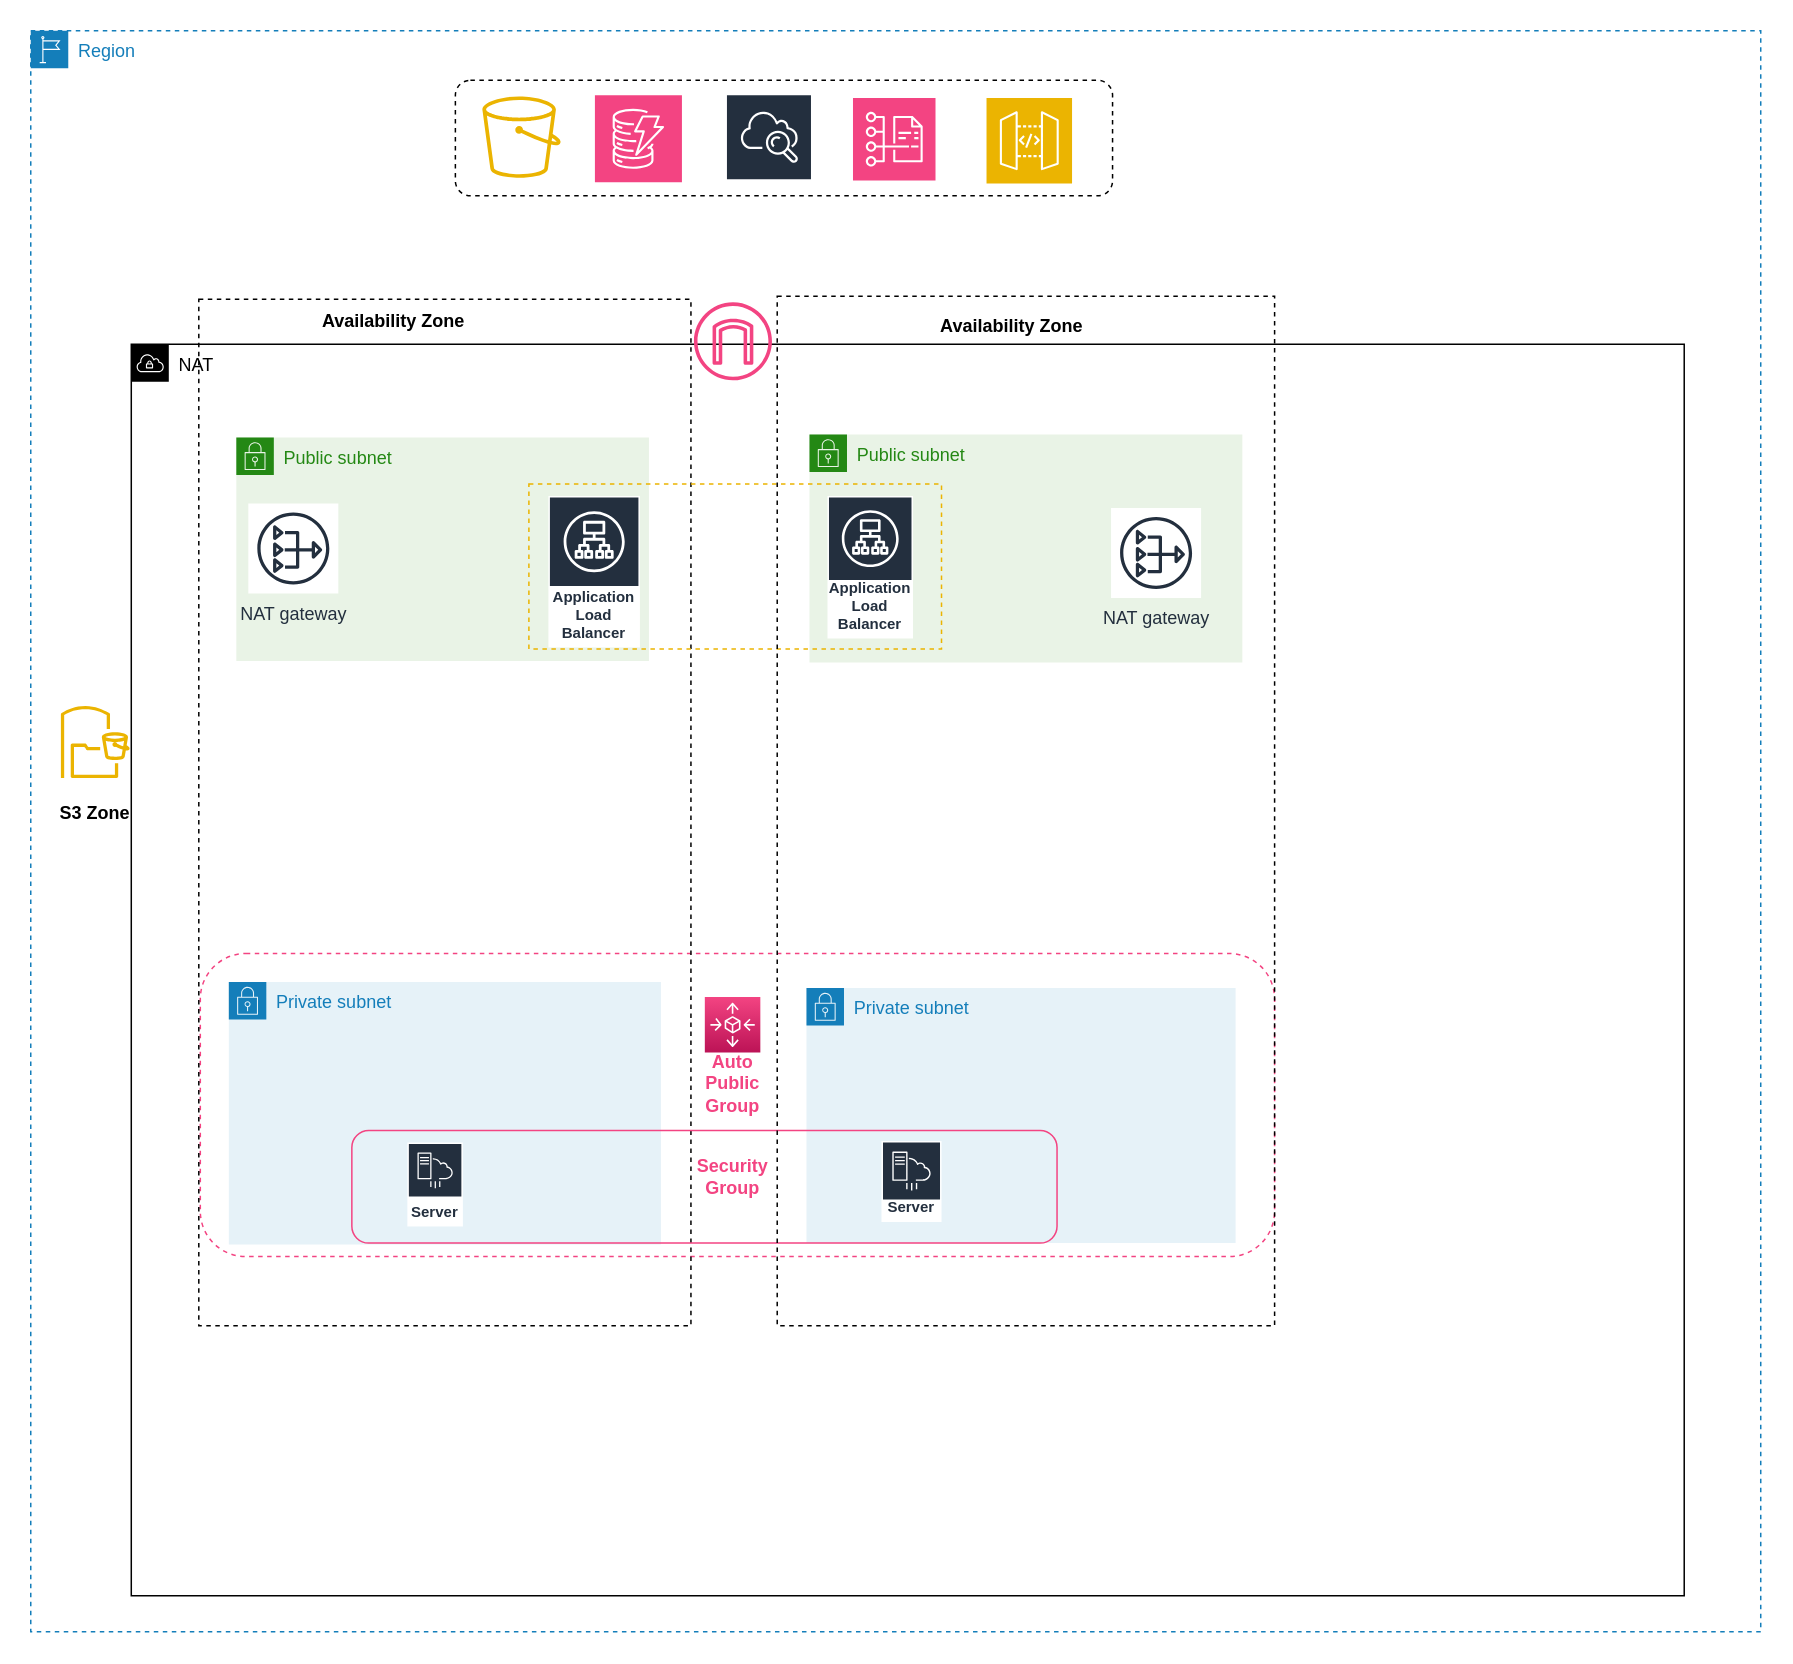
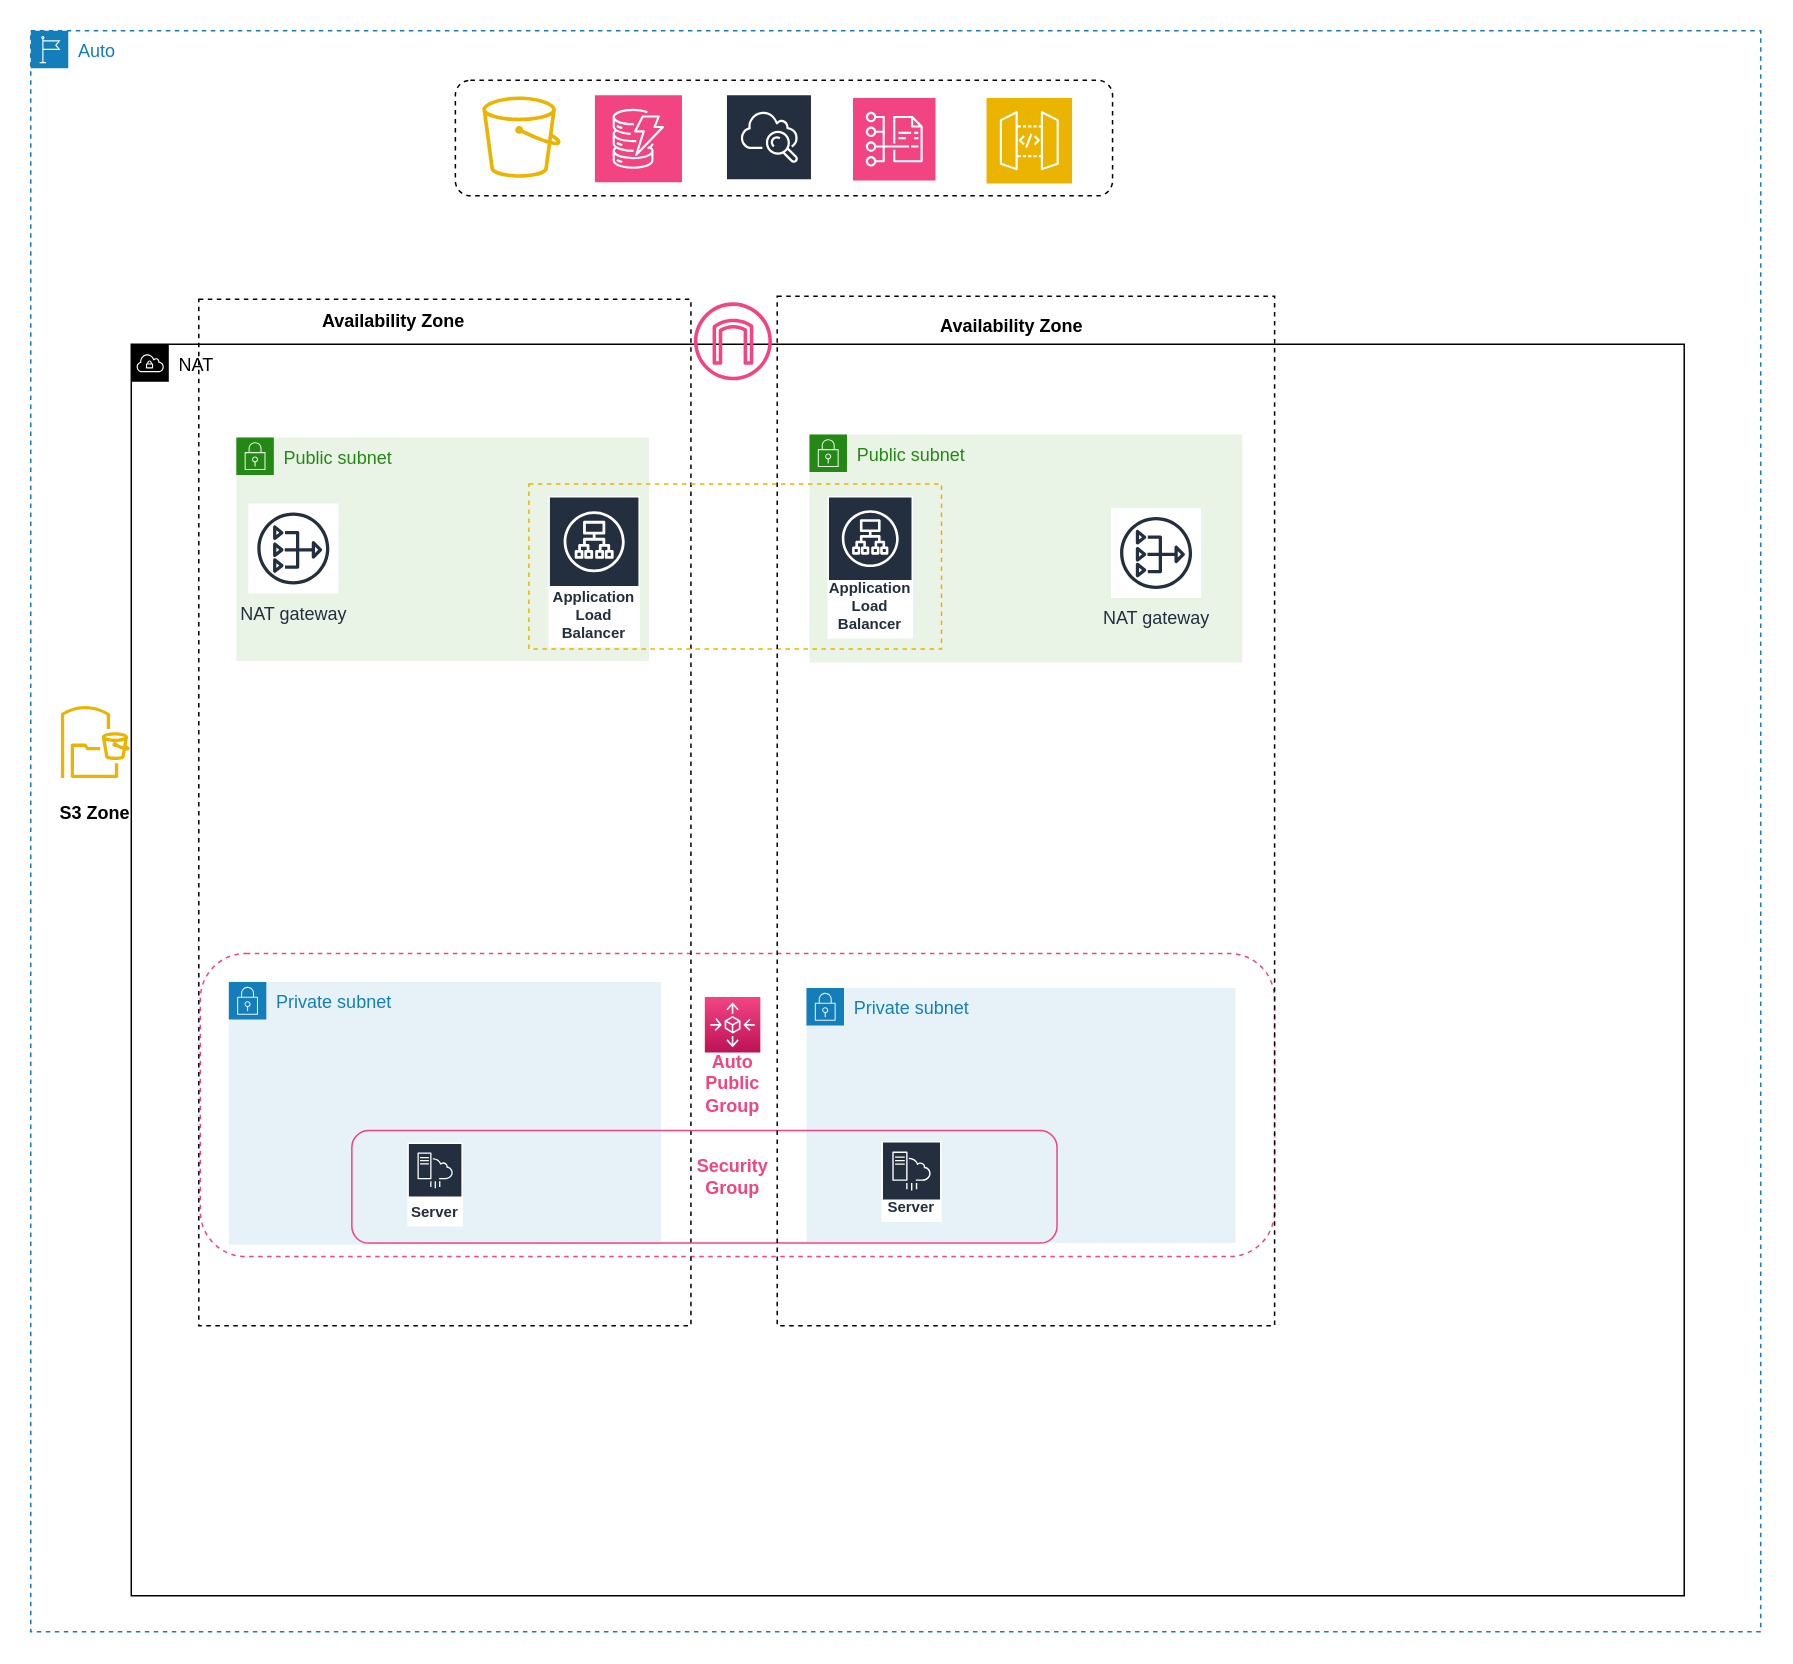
- <mxCell id="2" value="Region" style="points=[[0,0],[0.25,0],[0.5,0],[0.75,0],[1,0],[1,0.25],[1,0.5],[1,0.75],[1,1],[0.75,1],[0.5,1],[0.25,1],[0,1],[0,0.75],[0,0.5],[0,0.25]];outlineConnect=0;gradientColor=none;html=1;whiteSpace=wrap;fontSize=12;fontStyle=0;container=0;pointerEvents=0;collapsible=0;recursiveResize=0;shape=mxgraph.aws4.group;grIcon=mxgraph.aws4.group_region;strokeColor=#147EBA;fillColor=none;verticalAlign=top;align=left;spacingLeft=30;fontColor=#147EBA;dashed=1;" parent="1" vertex="1"><mxGeometry x="20" y="20" width="1153" height="1067" as="geometry" /></mxCell>
+ <mxCell id="2" value="Auto" style="points=[[0,0],[0.25,0],[0.5,0],[0.75,0],[1,0],[1,0.25],[1,0.5],[1,0.75],[1,1],[0.75,1],[0.5,1],[0.25,1],[0,1],[0,0.75],[0,0.5],[0,0.25]];outlineConnect=0;gradientColor=none;html=1;whiteSpace=wrap;fontSize=12;fontStyle=0;container=0;pointerEvents=0;collapsible=0;recursiveResize=0;shape=mxgraph.aws4.group;grIcon=mxgraph.aws4.group_region;strokeColor=#147EBA;fillColor=none;verticalAlign=top;align=left;spacingLeft=30;fontColor=#147EBA;dashed=1;" parent="1" vertex="1"><mxGeometry x="20" y="20" width="1153" height="1067" as="geometry" /></mxCell>
